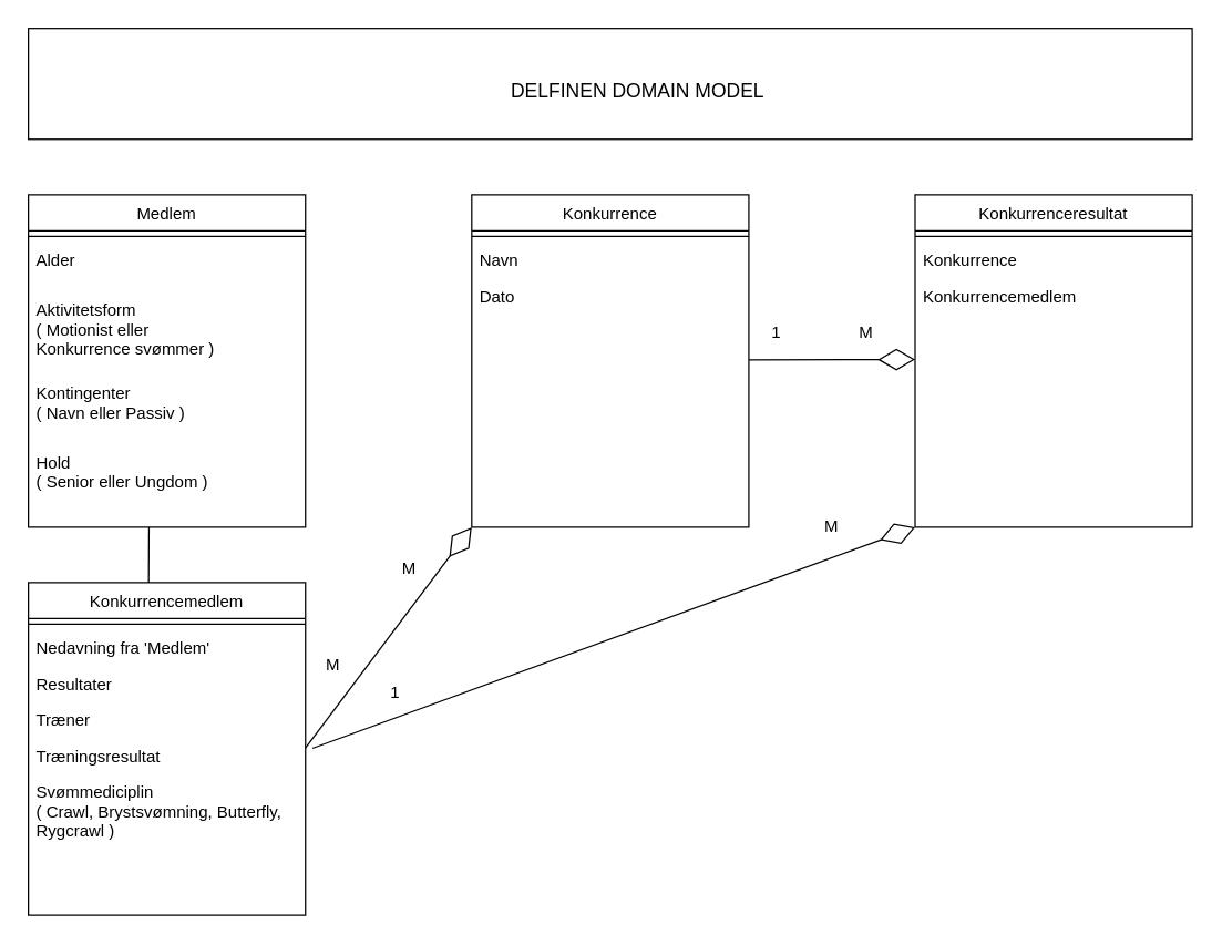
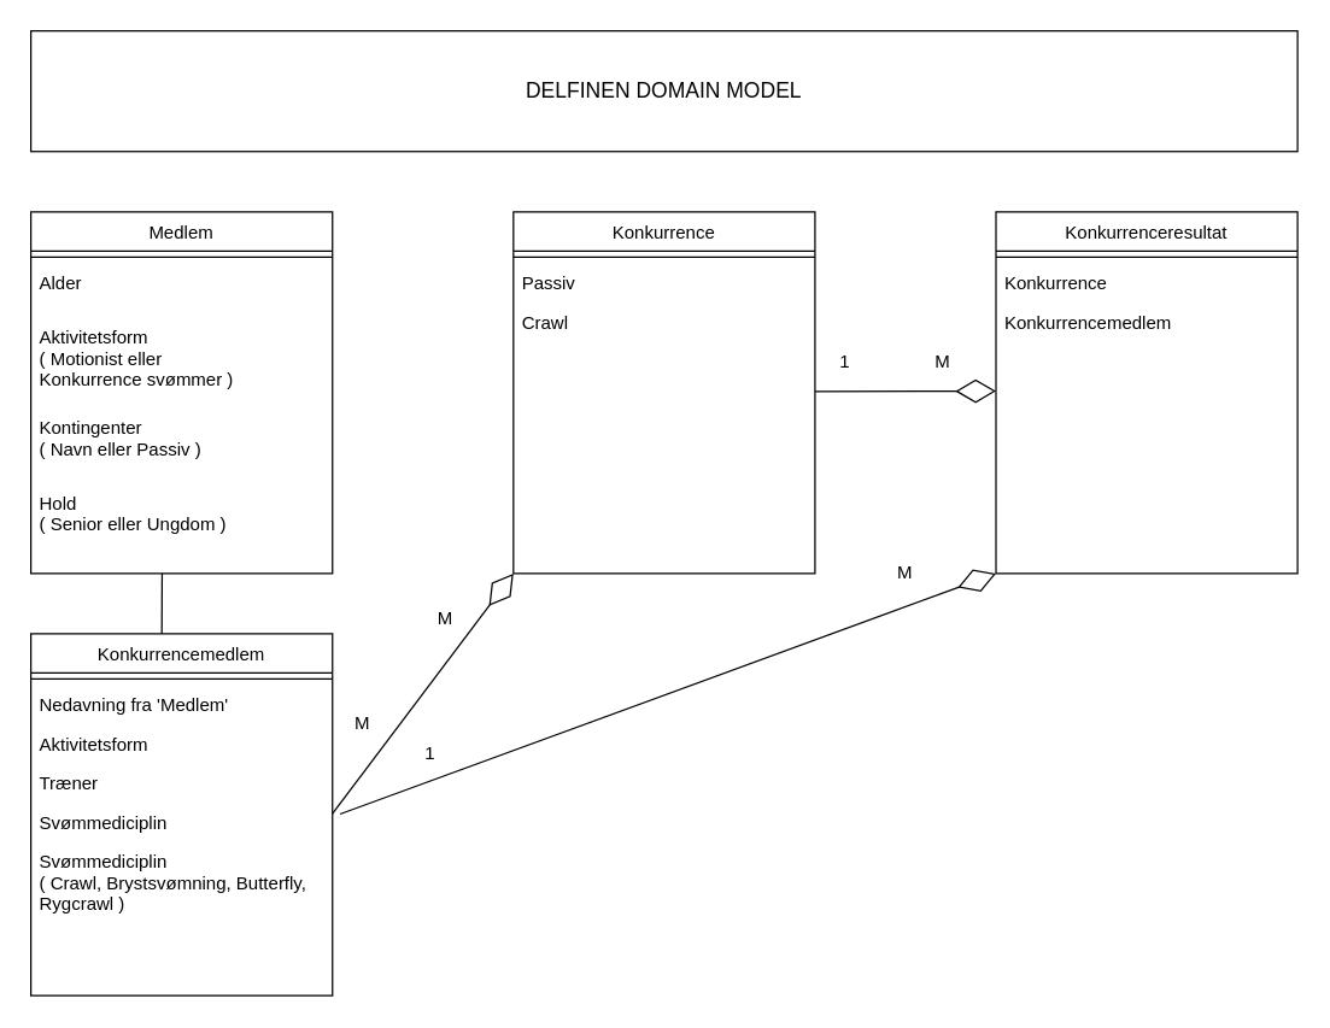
- <mxCell id="9" value="&lt;font style=&quot;font-size: 14px&quot;&gt;DELFINEN DOMAIN MODEL&lt;/font&gt;" style="text;html=1;strokeColor=none;fillColor=none;align=center;verticalAlign=middle;whiteSpace=wrap;rounded=0;" parent="1" vertex="1"><mxGeometry x="295" y="55" width="330" height="20" as="geometry" /></mxCell>
+ <mxCell id="9" value="&lt;font style=&quot;font-size: 14px&quot;&gt;DELFINEN DOMAIN MODEL&lt;/font&gt;" style="text;html=1;strokeColor=none;fillColor=none;align=center;verticalAlign=middle;whiteSpace=wrap;rounded=0;" parent="1" vertex="1"><mxGeometry x="275" y="50" width="330" height="20" as="geometry" /></mxCell>
- <mxCell id="16" value="Navn " style="text;align=left;verticalAlign=top;spacingLeft=4;spacingRight=4;overflow=hidden;rotatable=0;points=[[0,0.5],[1,0.5]];portConstraint=eastwest;" vertex="1" parent="14"><mxGeometry y="34" width="200" height="26" as="geometry" /></mxCell>
+ <mxCell id="16" value="Passiv " style="text;align=left;verticalAlign=top;spacingLeft=4;spacingRight=4;overflow=hidden;rotatable=0;points=[[0,0.5],[1,0.5]];portConstraint=eastwest;" vertex="1" parent="14"><mxGeometry y="34" width="200" height="26" as="geometry" /></mxCell>
- <mxCell id="17" value="Dato" style="text;align=left;verticalAlign=top;spacingLeft=4;spacingRight=4;overflow=hidden;rotatable=0;points=[[0,0.5],[1,0.5]];portConstraint=eastwest;" vertex="1" parent="14"><mxGeometry y="60" width="200" height="26" as="geometry" /></mxCell>
+ <mxCell id="17" value="Crawl" style="text;align=left;verticalAlign=top;spacingLeft=4;spacingRight=4;overflow=hidden;rotatable=0;points=[[0,0.5],[1,0.5]];portConstraint=eastwest;" vertex="1" parent="14"><mxGeometry y="60" width="200" height="26" as="geometry" /></mxCell>
- <mxCell id="21" value="Resultater" style="text;align=left;verticalAlign=top;spacingLeft=4;spacingRight=4;overflow=hidden;rotatable=0;points=[[0,0.5],[1,0.5]];portConstraint=eastwest;" parent="18" vertex="1"><mxGeometry y="60" width="200" height="26" as="geometry" /></mxCell>
+ <mxCell id="21" value="Aktivitetsform" style="text;align=left;verticalAlign=top;spacingLeft=4;spacingRight=4;overflow=hidden;rotatable=0;points=[[0,0.5],[1,0.5]];portConstraint=eastwest;" parent="18" vertex="1"><mxGeometry y="60" width="200" height="26" as="geometry" /></mxCell>
- <mxCell id="23" value="Træningsresultat" style="text;align=left;verticalAlign=top;spacingLeft=4;spacingRight=4;overflow=hidden;rotatable=0;points=[[0,0.5],[1,0.5]];portConstraint=eastwest;" parent="18" vertex="1"><mxGeometry y="112" width="200" height="26" as="geometry" /></mxCell>
+ <mxCell id="23" value="Svømmediciplin" style="text;align=left;verticalAlign=top;spacingLeft=4;spacingRight=4;overflow=hidden;rotatable=0;points=[[0,0.5],[1,0.5]];portConstraint=eastwest;" parent="18" vertex="1"><mxGeometry y="112" width="200" height="26" as="geometry" /></mxCell>
